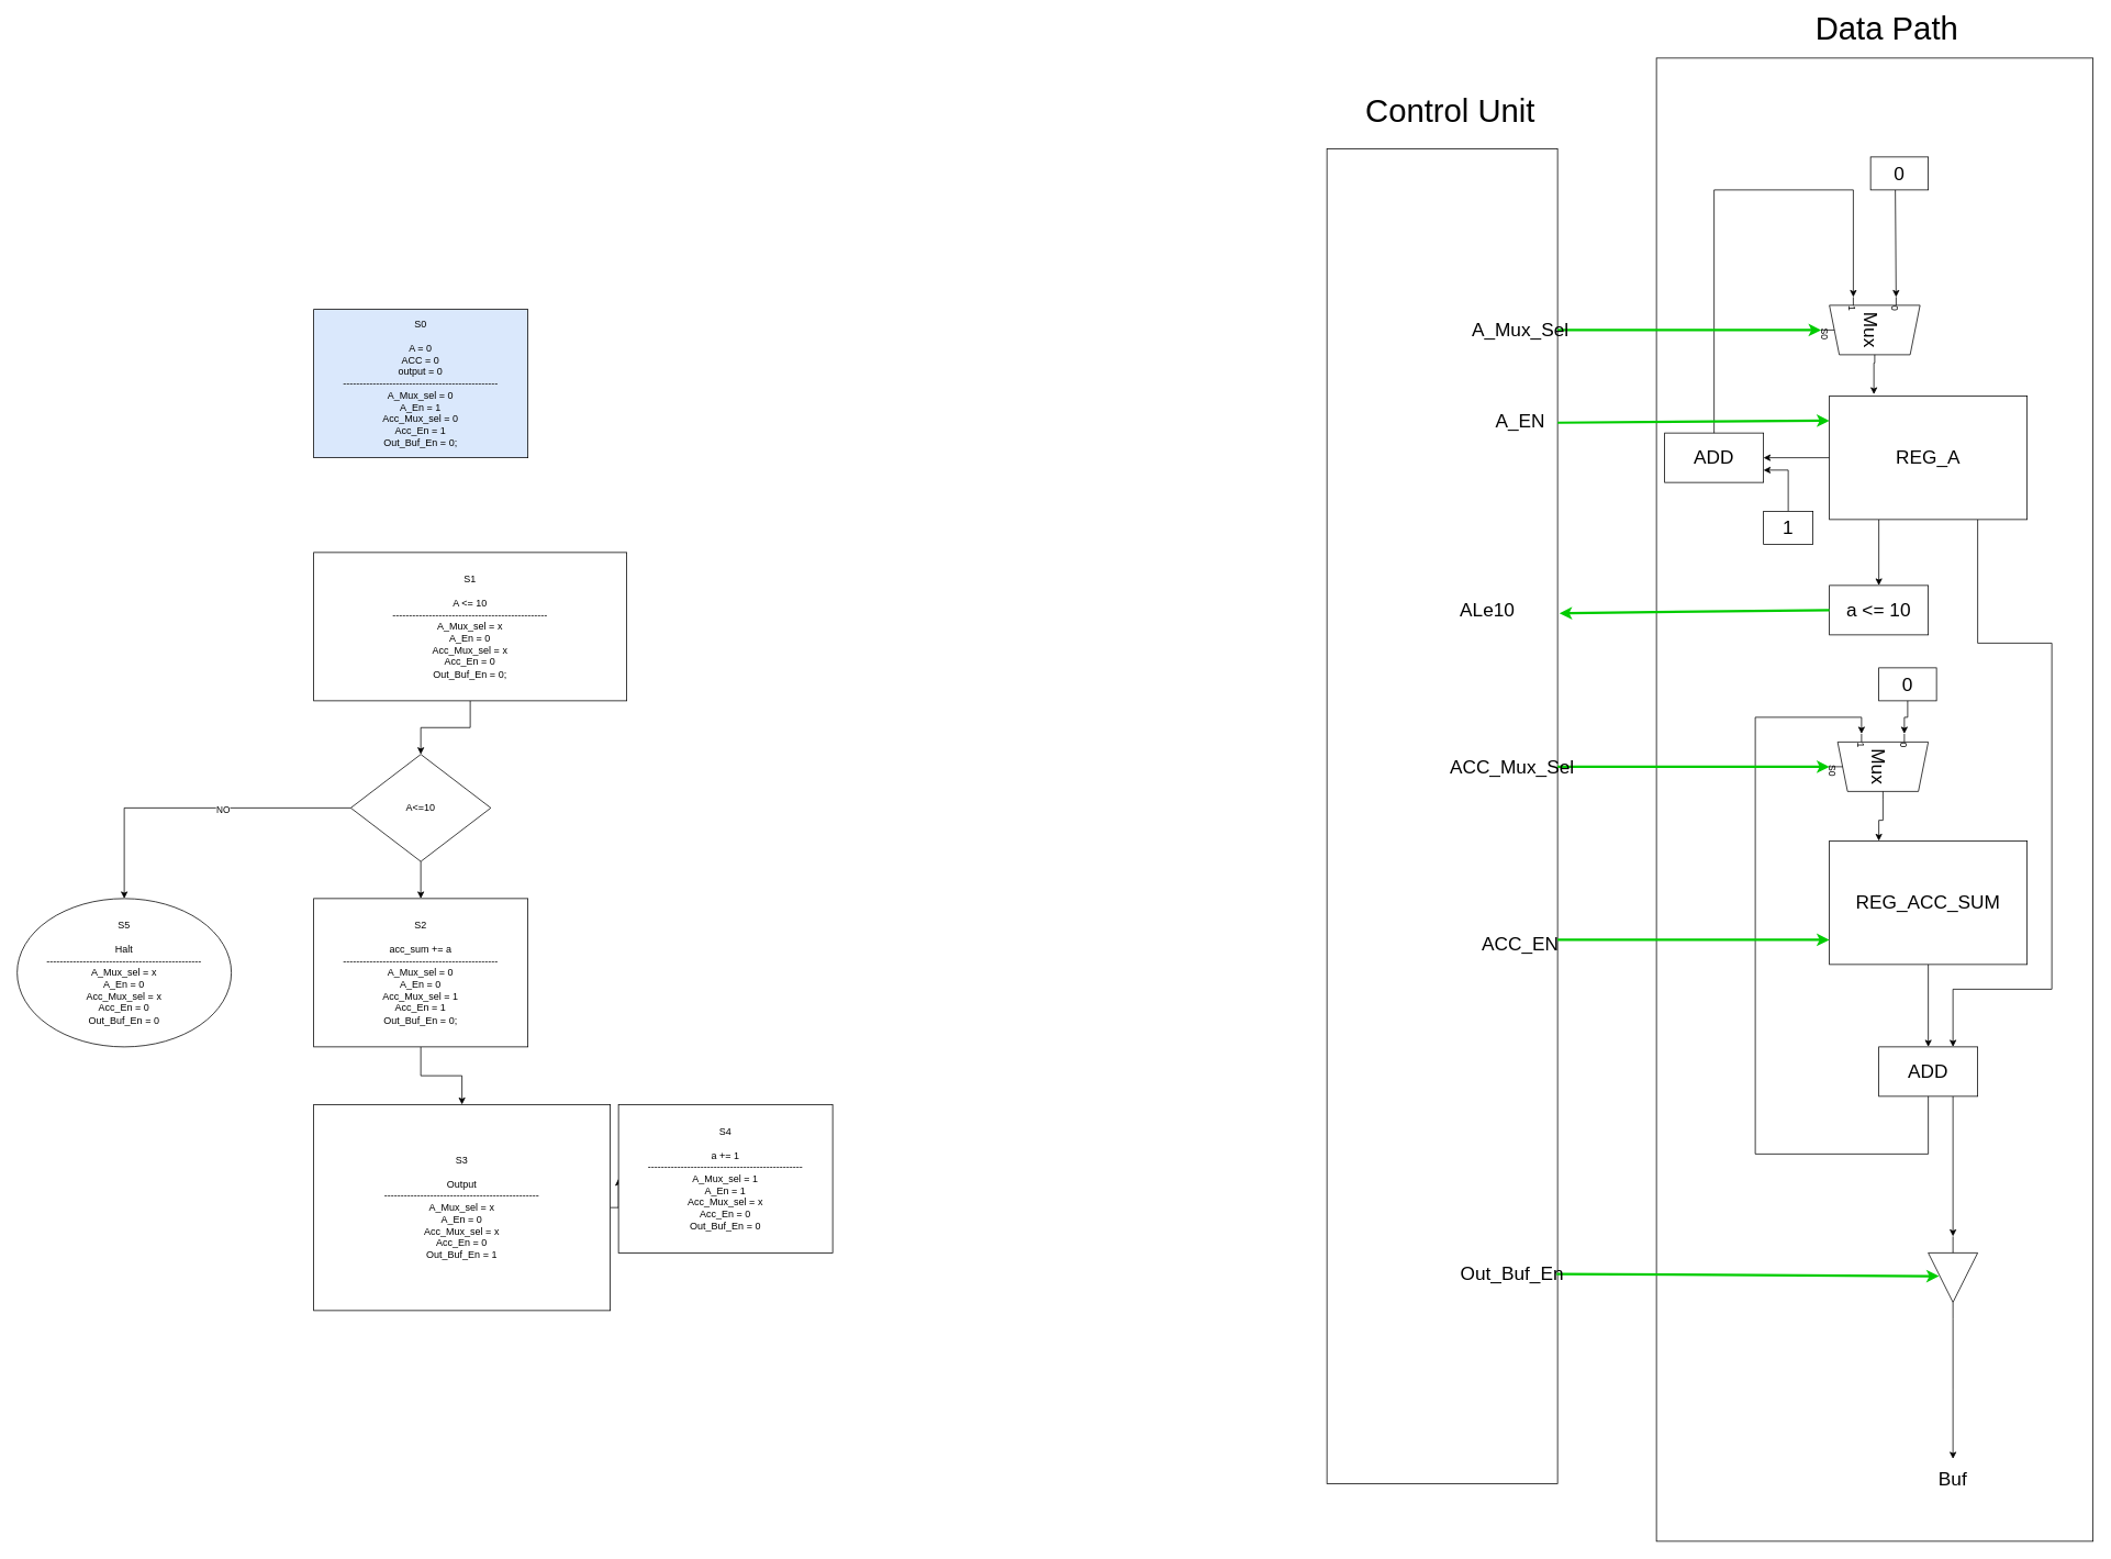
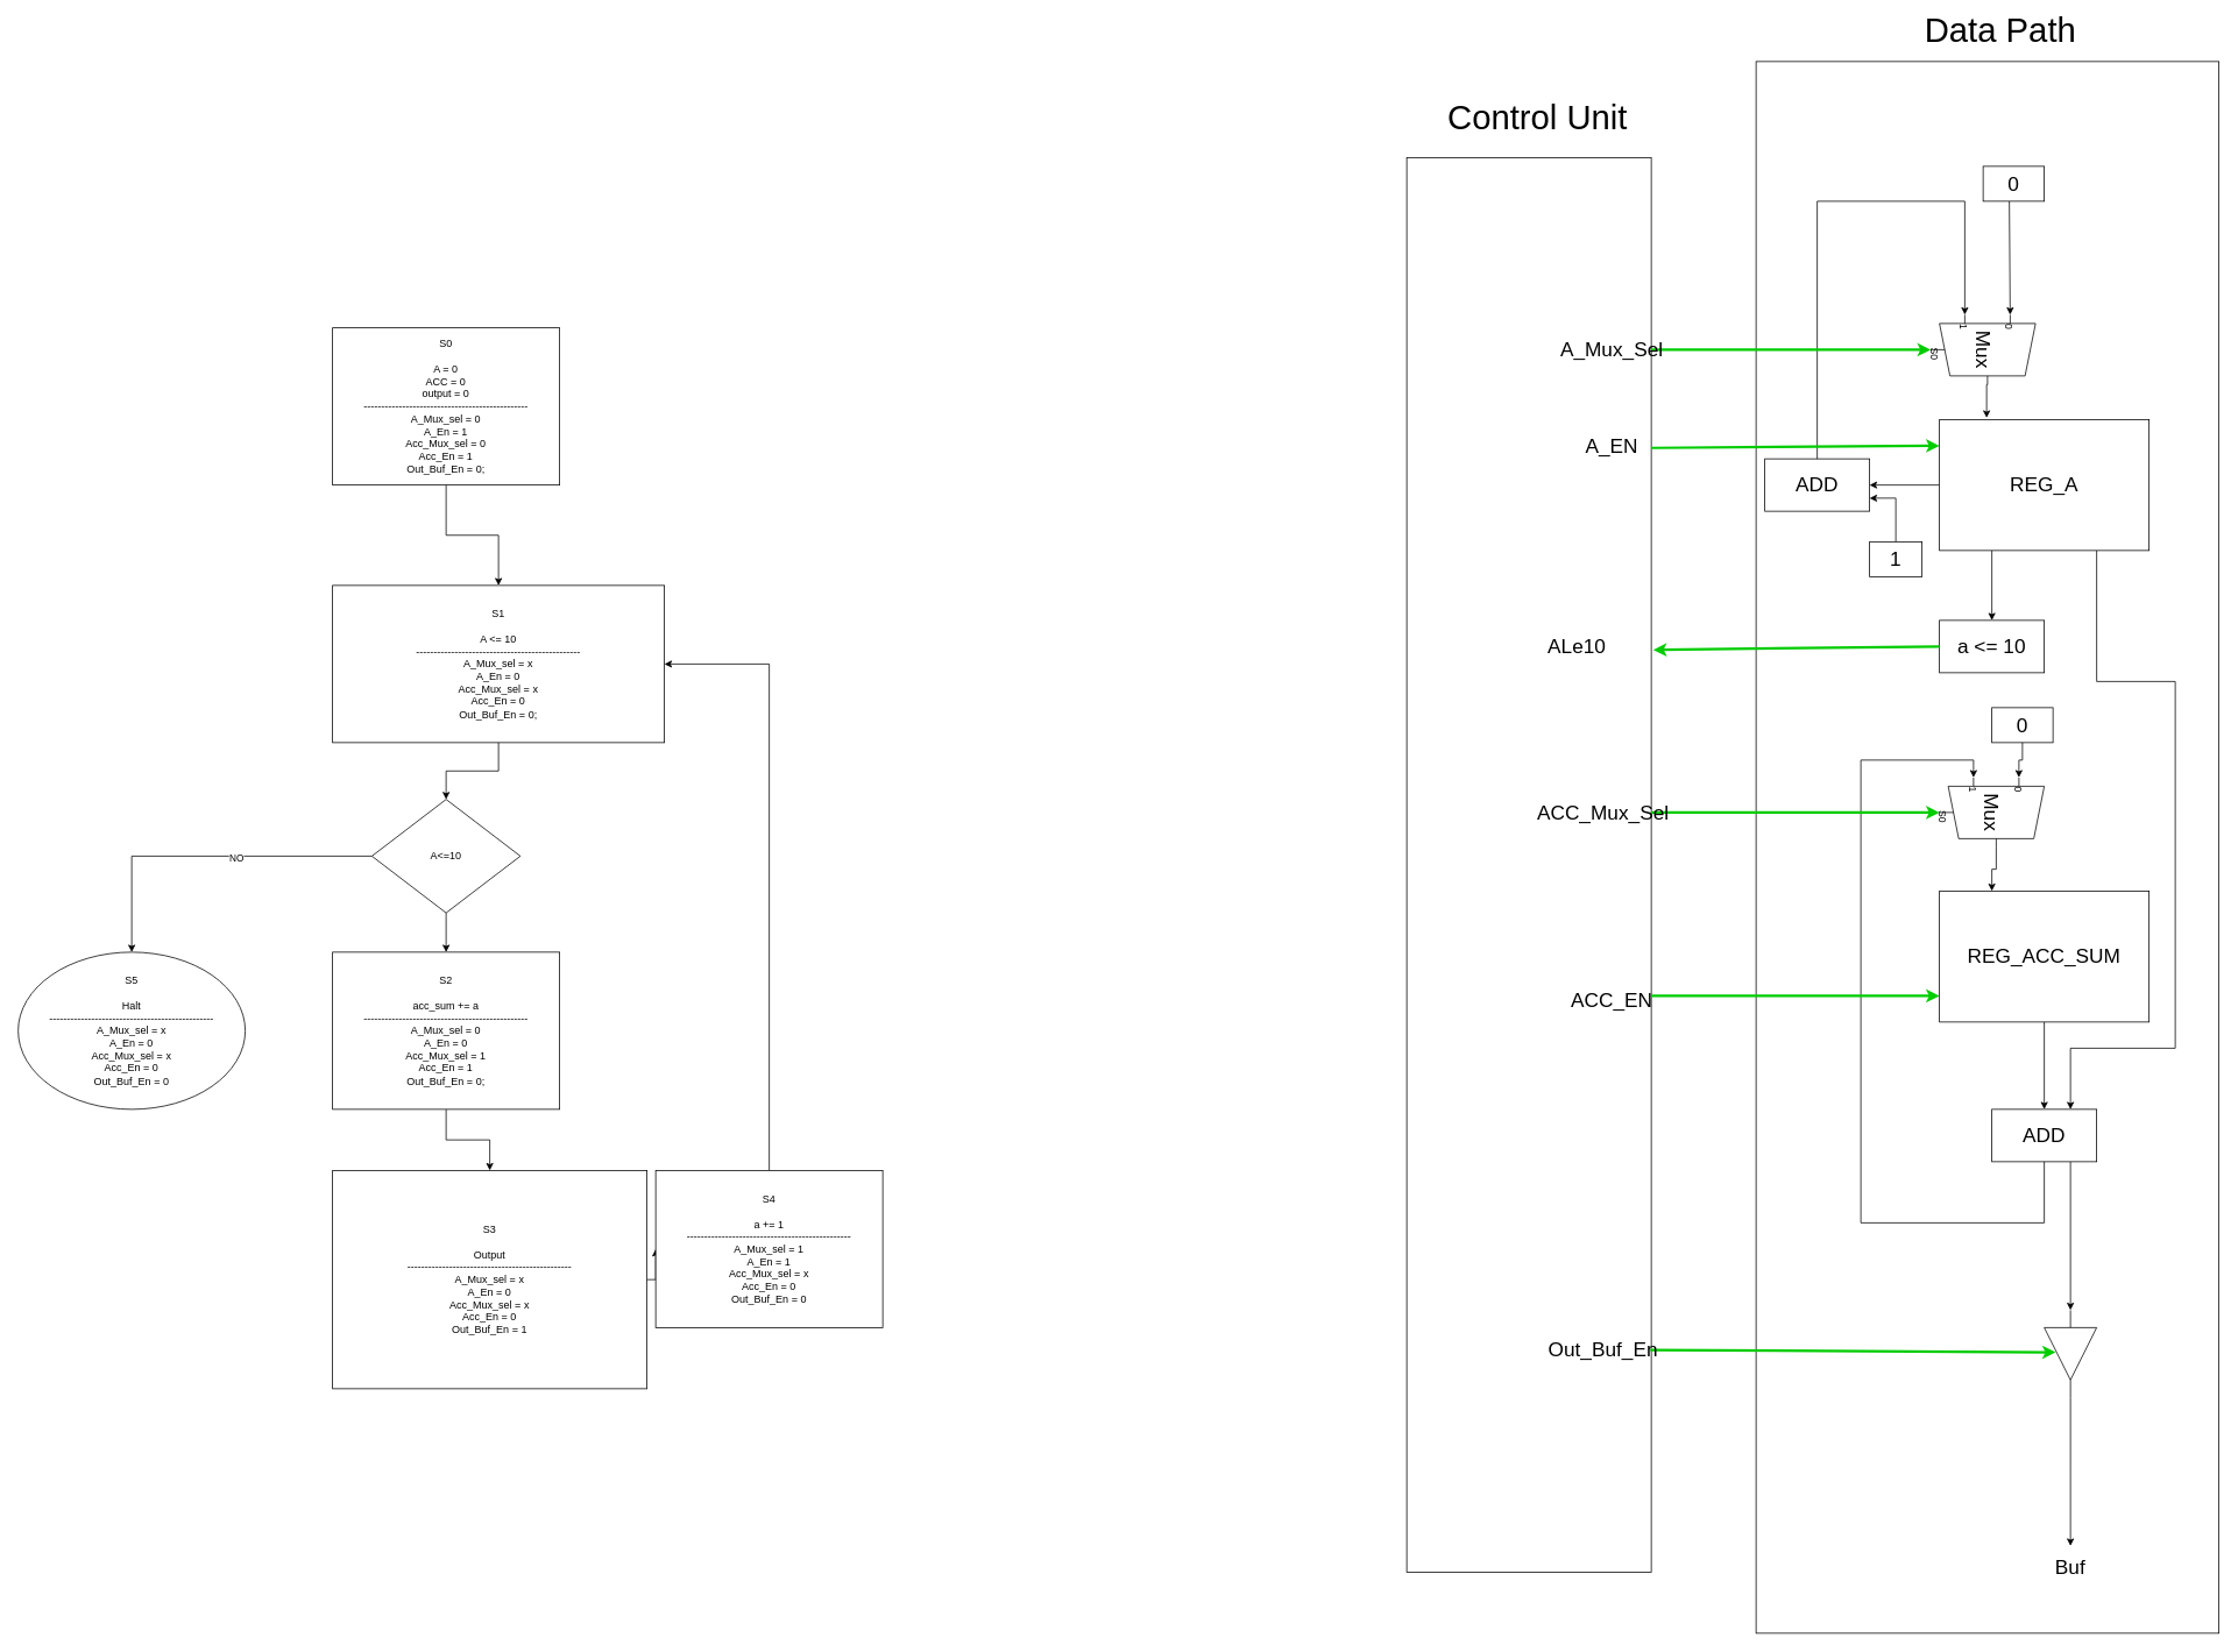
- <mxCell id="42" value="S0&lt;div&gt;&lt;br&gt;&lt;/div&gt;&lt;div&gt;A = 0&lt;/div&gt;&lt;div&gt;ACC = 0&lt;/div&gt;&lt;div&gt;output = 0&lt;/div&gt;&lt;div&gt;-----------------------------------------------&lt;/div&gt;&lt;div&gt;A_Mux_sel = 0&lt;/div&gt;&lt;div&gt;A_En = 1&lt;/div&gt;&lt;div&gt;Acc_Mux_sel = 0&lt;/div&gt;&lt;div&gt;Acc_En = 1&lt;/div&gt;&lt;div&gt;Out_Buf_En = 0;&lt;/div&gt;" style="rounded=0;whiteSpace=wrap;html=1;fillColor=#dae8fc;" vertex="1" parent="1"><mxGeometry x="380" y="375" width="260" height="180" as="geometry" /></mxCell>
+ <mxCell id="42" value="S0&lt;div&gt;&lt;br&gt;&lt;/div&gt;&lt;div&gt;A = 0&lt;/div&gt;&lt;div&gt;ACC = 0&lt;/div&gt;&lt;div&gt;output = 0&lt;/div&gt;&lt;div&gt;-----------------------------------------------&lt;/div&gt;&lt;div&gt;A_Mux_sel = 0&lt;/div&gt;&lt;div&gt;A_En = 1&lt;/div&gt;&lt;div&gt;Acc_Mux_sel = 0&lt;/div&gt;&lt;div&gt;Acc_En = 1&lt;/div&gt;&lt;div&gt;Out_Buf_En = 0;&lt;/div&gt;" style="rounded=0;whiteSpace=wrap;html=1;" vertex="1" parent="1"><mxGeometry x="380" y="375" width="260" height="180" as="geometry" /></mxCell>
+ <mxCell id="41" style="edgeStyle=orthogonalEdgeStyle;rounded=0;orthogonalLoop=1;jettySize=auto;html=1;exitX=0.5;exitY=1;exitDx=0;exitDy=0;entryX=0.5;entryY=0;entryDx=0;entryDy=0;" edge="1" parent="1" source="42" target="44"><mxGeometry relative="1" as="geometry" /></mxCell>
+ <mxCell id="54" style="edgeStyle=orthogonalEdgeStyle;rounded=0;orthogonalLoop=1;jettySize=auto;html=1;exitX=0.5;exitY=0;exitDx=0;exitDy=0;entryX=1;entryY=0.5;entryDx=0;entryDy=0;" edge="1" parent="1" source="55" target="44"><mxGeometry relative="1" as="geometry" /></mxCell>
